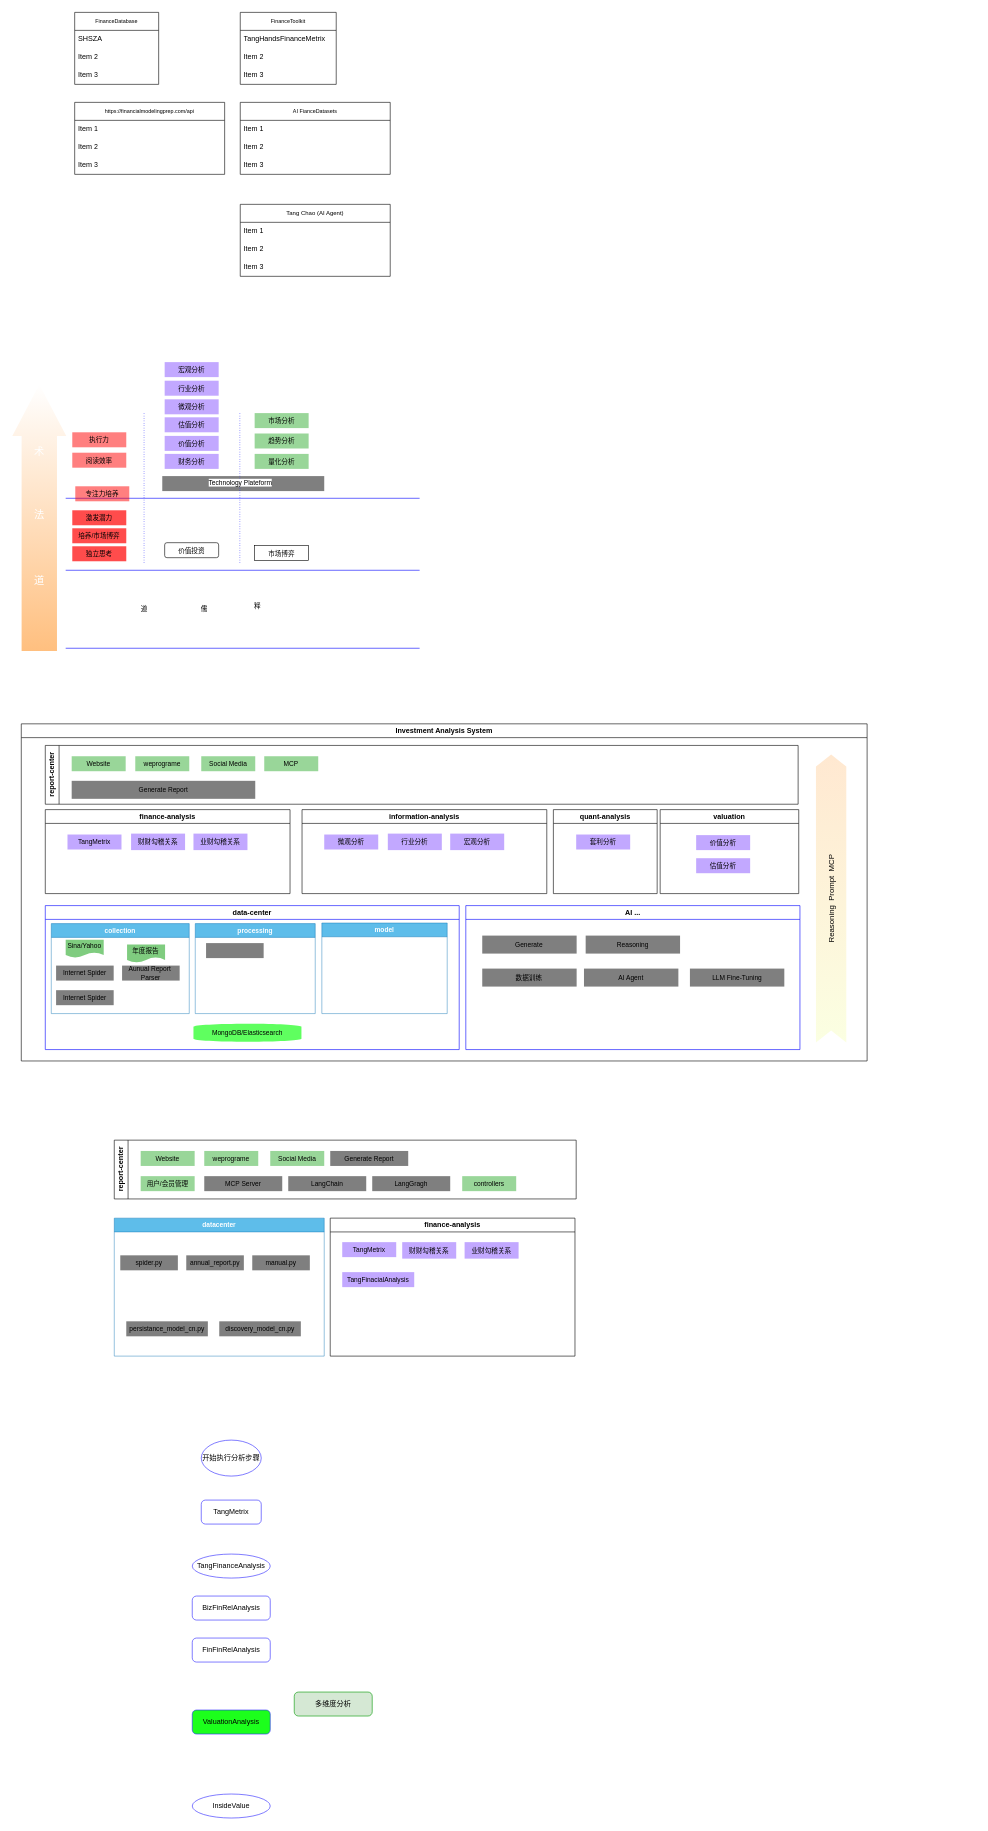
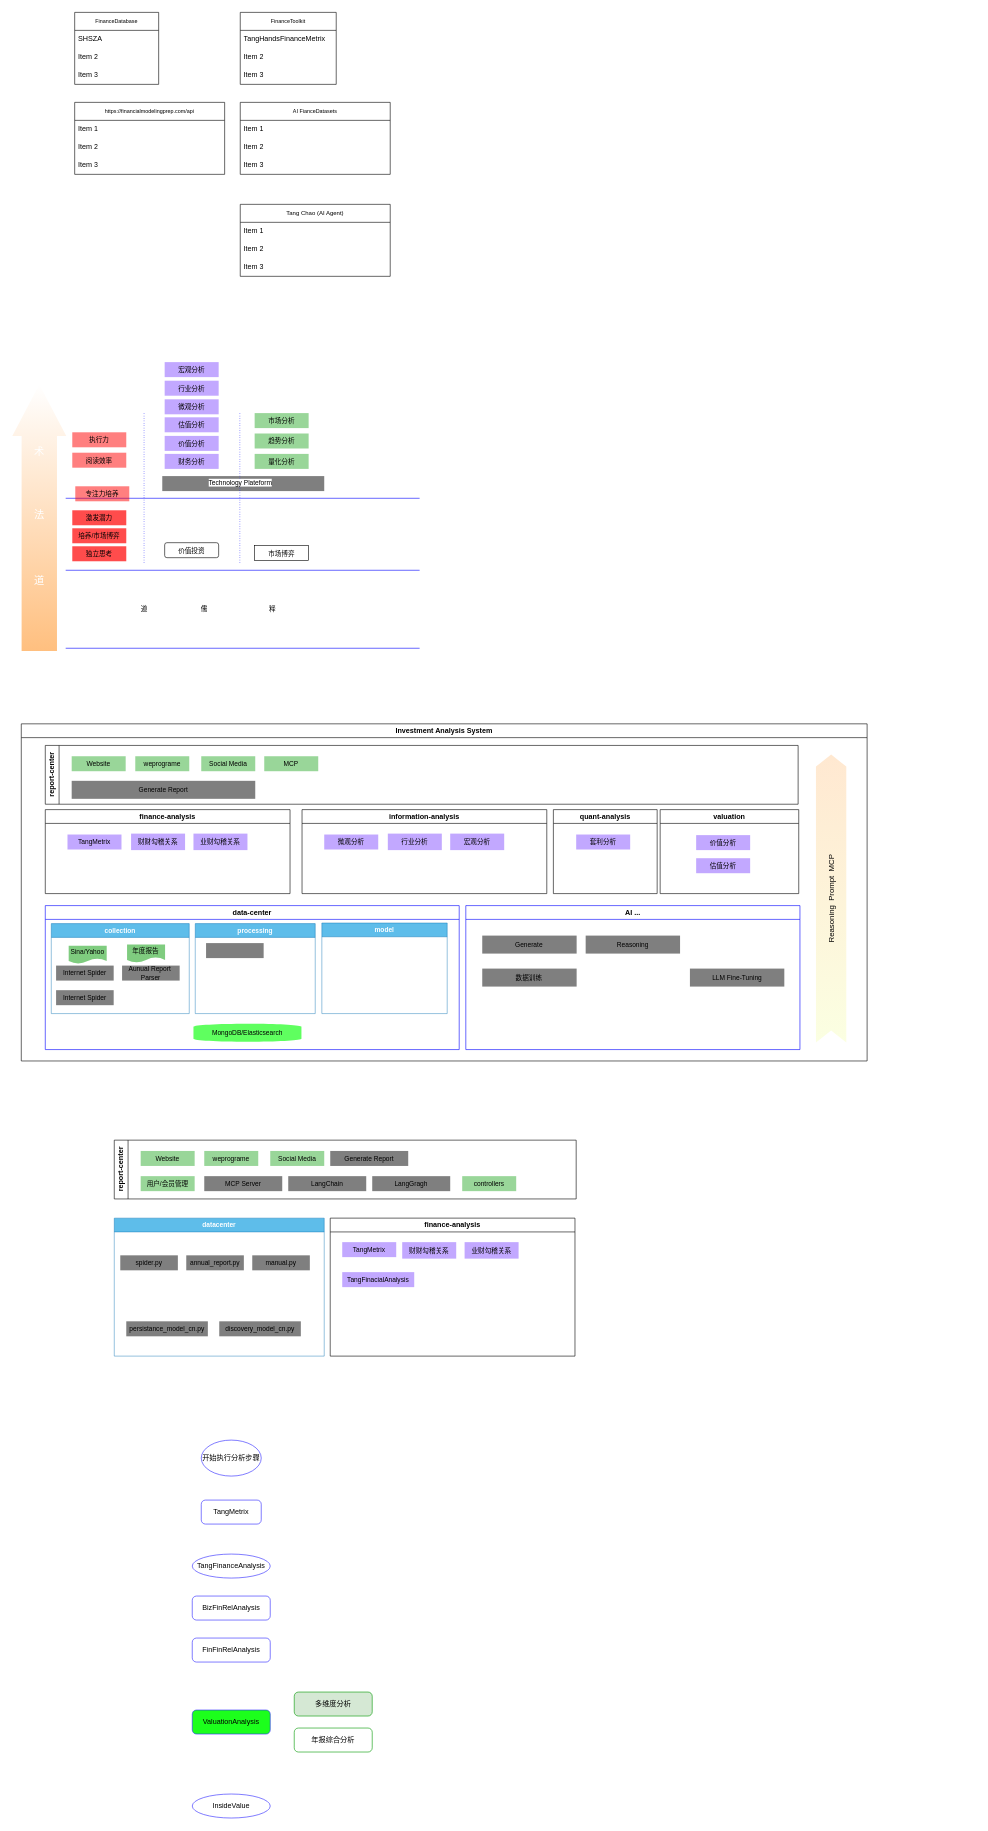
- <mxCell id="36" value="释" style="text;html=1;align=center;verticalAlign=middle;whiteSpace=wrap;rounded=0;fontStyle=0;fontSize=11;" parent="1" vertex="1"><mxGeometry x="399" y="995" width="60" height="30" as="geometry" /></mxCell>
+ <mxCell id="36" value="释" style="text;html=1;align=center;verticalAlign=middle;whiteSpace=wrap;rounded=0;fontStyle=0;fontSize=11;" parent="1" vertex="1"><mxGeometry x="424" y="1000" width="60" height="30" as="geometry" /></mxCell>
- <mxCell id="65" value="Sina/Yahoo" style="shape=document;whiteSpace=wrap;html=1;boundedLbl=1;fillColor=#009900;opacity=50;strokeColor=none;fontSize=11;" parent="61" vertex="1"><mxGeometry x="24" y="27" width="63.37" height="30" as="geometry" /></mxCell>
+ <mxCell id="65" value="Sina/Yahoo" style="shape=document;whiteSpace=wrap;html=1;boundedLbl=1;fillColor=#009900;opacity=50;strokeColor=none;fontSize=11;" parent="61" vertex="1"><mxGeometry x="29" y="37" width="63.37" height="30" as="geometry" /></mxCell>
- <mxCell id="56" value="AI Agent" style="rounded=0;whiteSpace=wrap;html=1;fillColor=light-dark(#6726FF,#36210A);strokeColor=none;fillStyle=hatch;gradientColor=#1CFF1C;gradientDirection=east;shadow=0;glass=0;opacity=50;fontSize=11;" parent="53" vertex="1"><mxGeometry x="196.988" y="105" width="157.359" height="30" as="geometry" /></mxCell>
+ <mxCell id="121" value="年报综合分析" style="rounded=1;whiteSpace=wrap;html=1;absoluteArcSize=1;arcSize=14;strokeWidth=1;strokeColor=#009900;" parent="1" vertex="1"><mxGeometry x="490" y="2880" width="130" height="40" as="geometry" /></mxCell>
